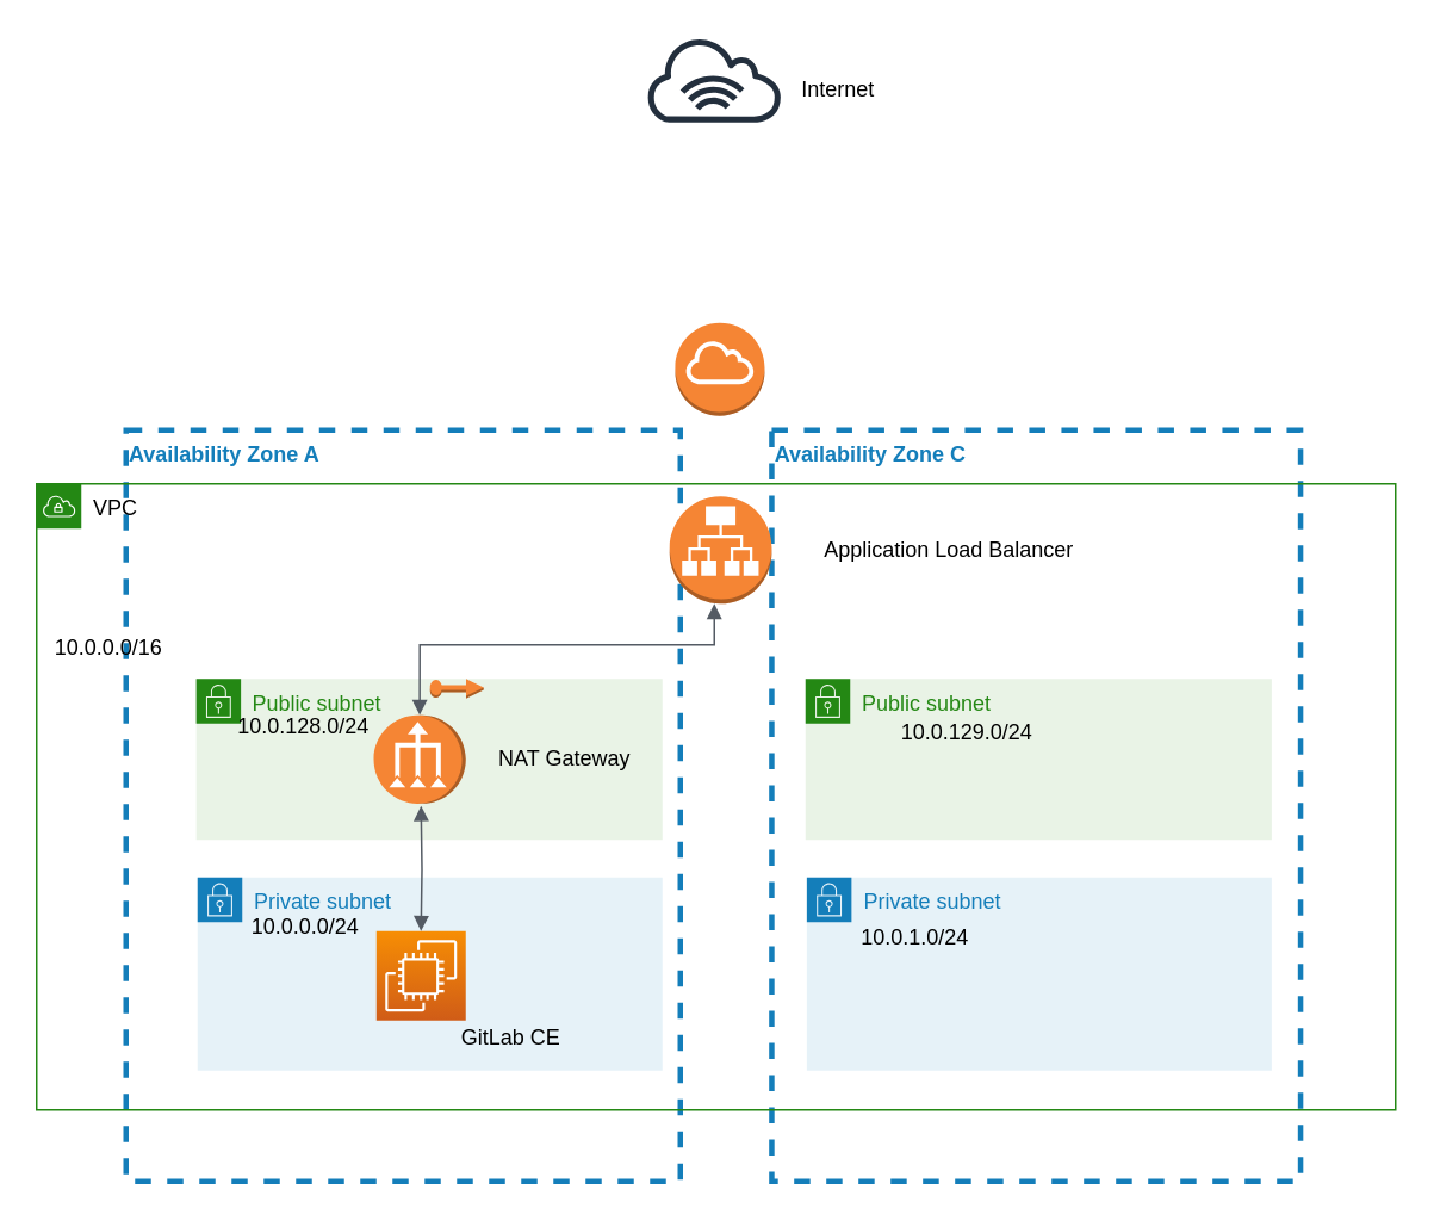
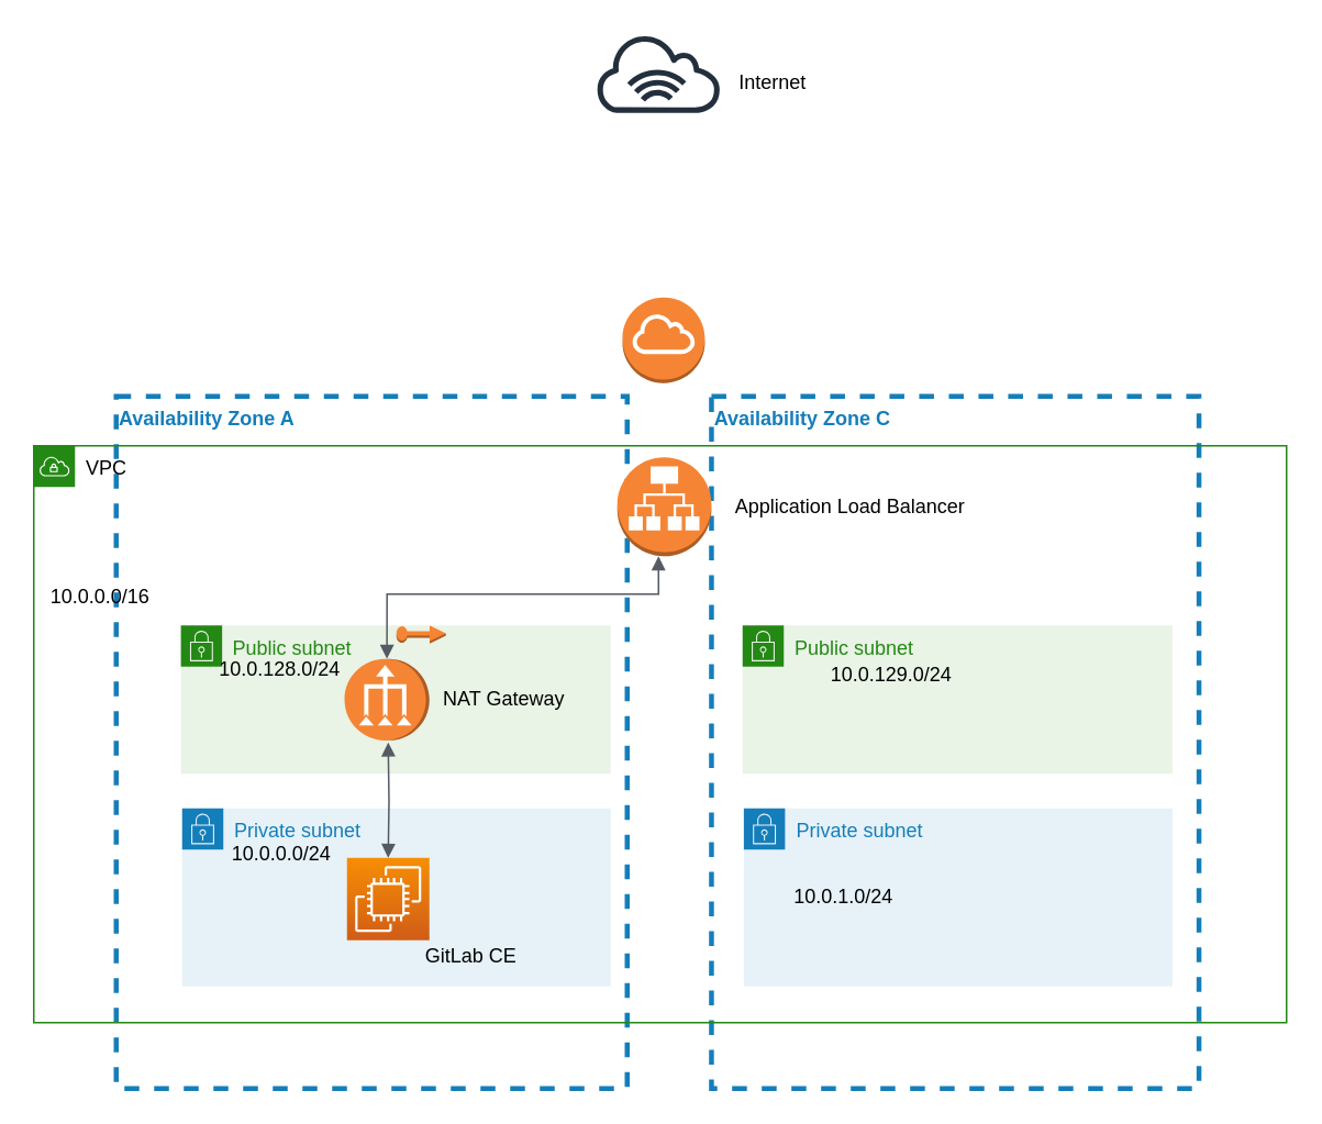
- <mxCell id="19" value="Application Load Balancer" style="text;html=1;align=center;verticalAlign=middle;resizable=0;points=[];autosize=1;strokeColor=none;fillColor=none;fontColor=#000000;" vertex="1" parent="1"><mxGeometry x="450" y="297" width="160" height="20" as="geometry" /></mxCell>
+ <mxCell id="19" value="Application Load Balancer" style="text;html=1;align=center;verticalAlign=middle;resizable=0;points=[];autosize=1;strokeColor=none;fillColor=none;fontColor=#000000;" vertex="1" parent="1"><mxGeometry x="435" y="297" width="160" height="20" as="geometry" /></mxCell>
- <mxCell id="10" value="NAT Gateway" style="text;html=1;align=center;verticalAlign=middle;resizable=0;points=[];autosize=1;strokeColor=none;fillColor=none;fontColor=#000000;" vertex="1" parent="8"><mxGeometry x="160.75" y="35" width="90" height="20" as="geometry" /></mxCell>
+ <mxCell id="10" value="NAT Gateway" style="text;html=1;align=center;verticalAlign=middle;resizable=0;points=[];autosize=1;strokeColor=none;fillColor=none;fontColor=#000000;" vertex="1" parent="8"><mxGeometry x="150.75" y="35" width="90" height="20" as="geometry" /></mxCell>
- <mxCell id="24" value="10.0.1.0/24" style="text;html=1;align=center;verticalAlign=middle;resizable=0;points=[];autosize=1;strokeColor=none;fillColor=none;fontColor=#000000;" vertex="1" parent="23"><mxGeometry x="20" y="24" width="80" height="20" as="geometry" /></mxCell>
+ <mxCell id="24" value="10.0.1.0/24" style="text;html=1;align=center;verticalAlign=middle;resizable=0;points=[];autosize=1;strokeColor=none;fillColor=none;fontColor=#000000;" vertex="1" parent="23"><mxGeometry x="20" y="44" width="80" height="20" as="geometry" /></mxCell>
